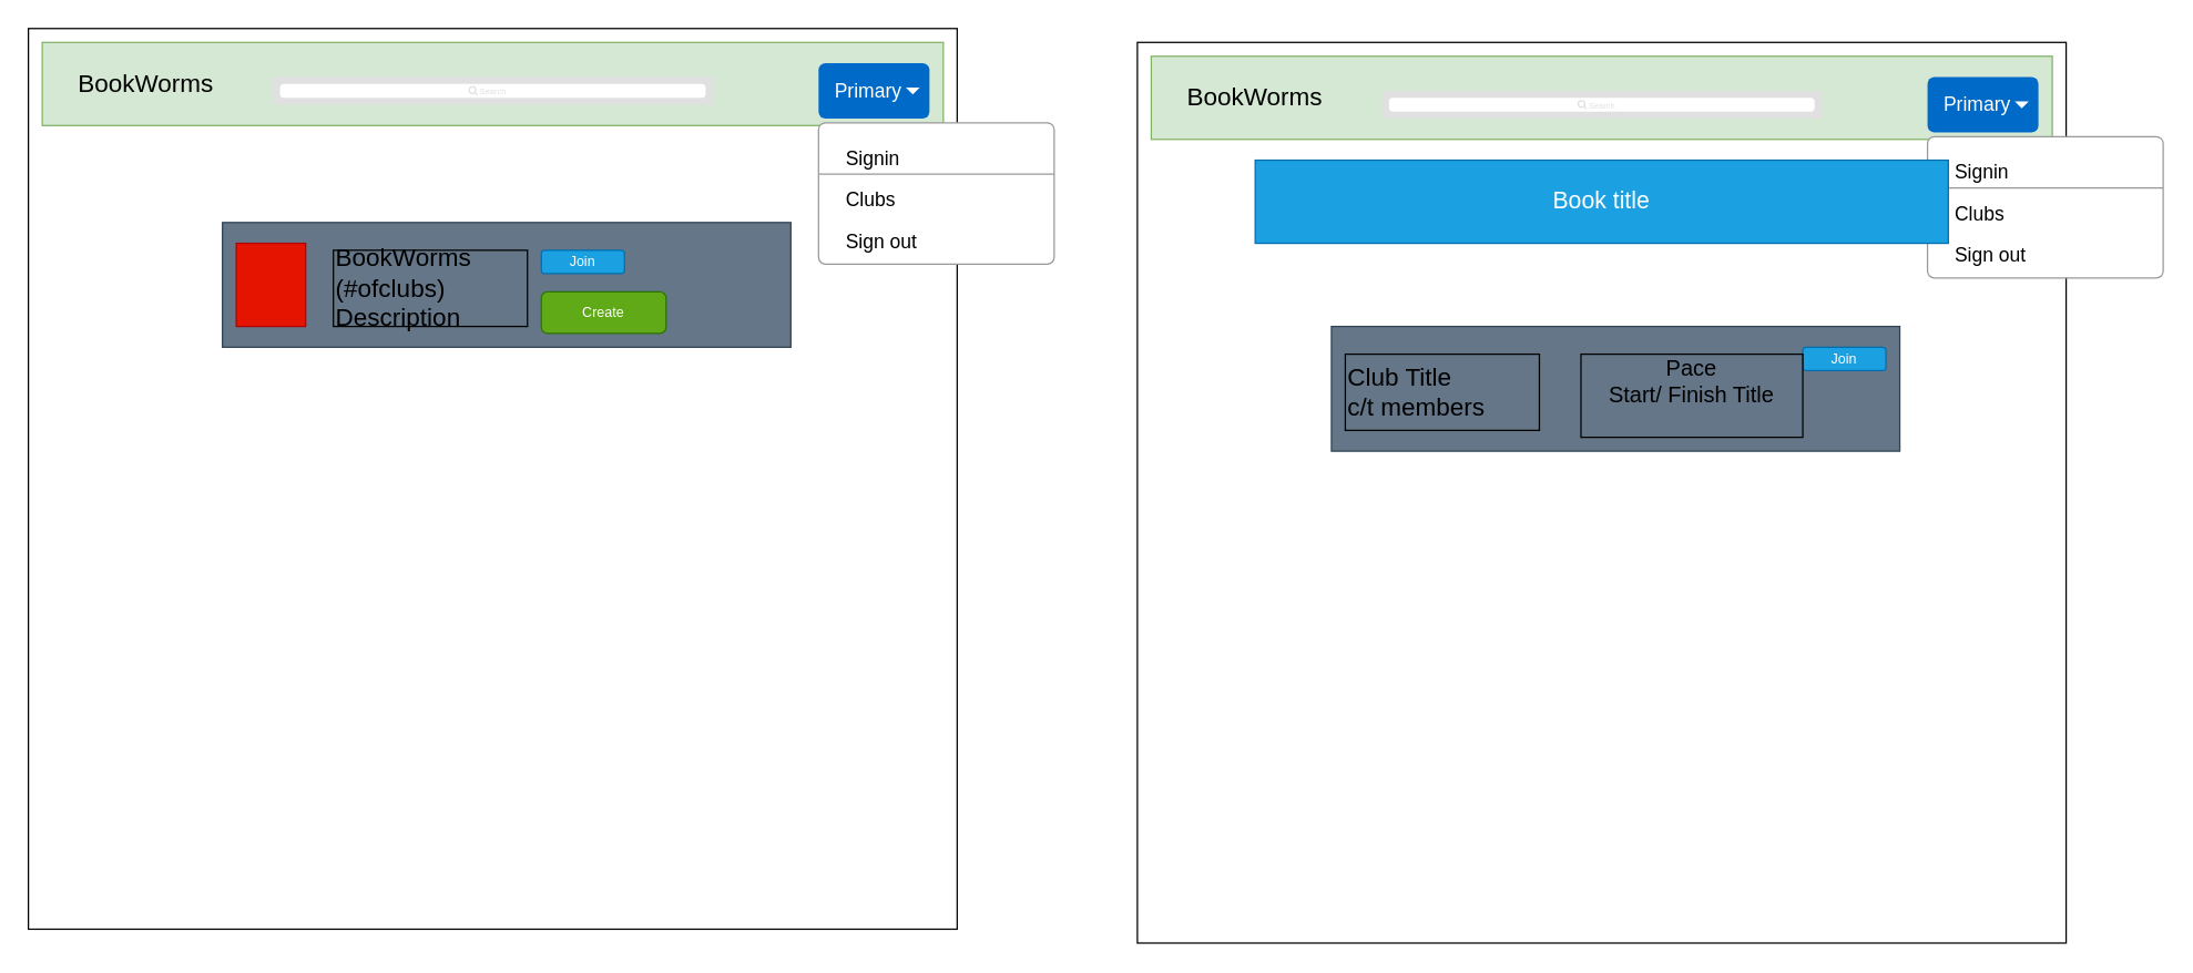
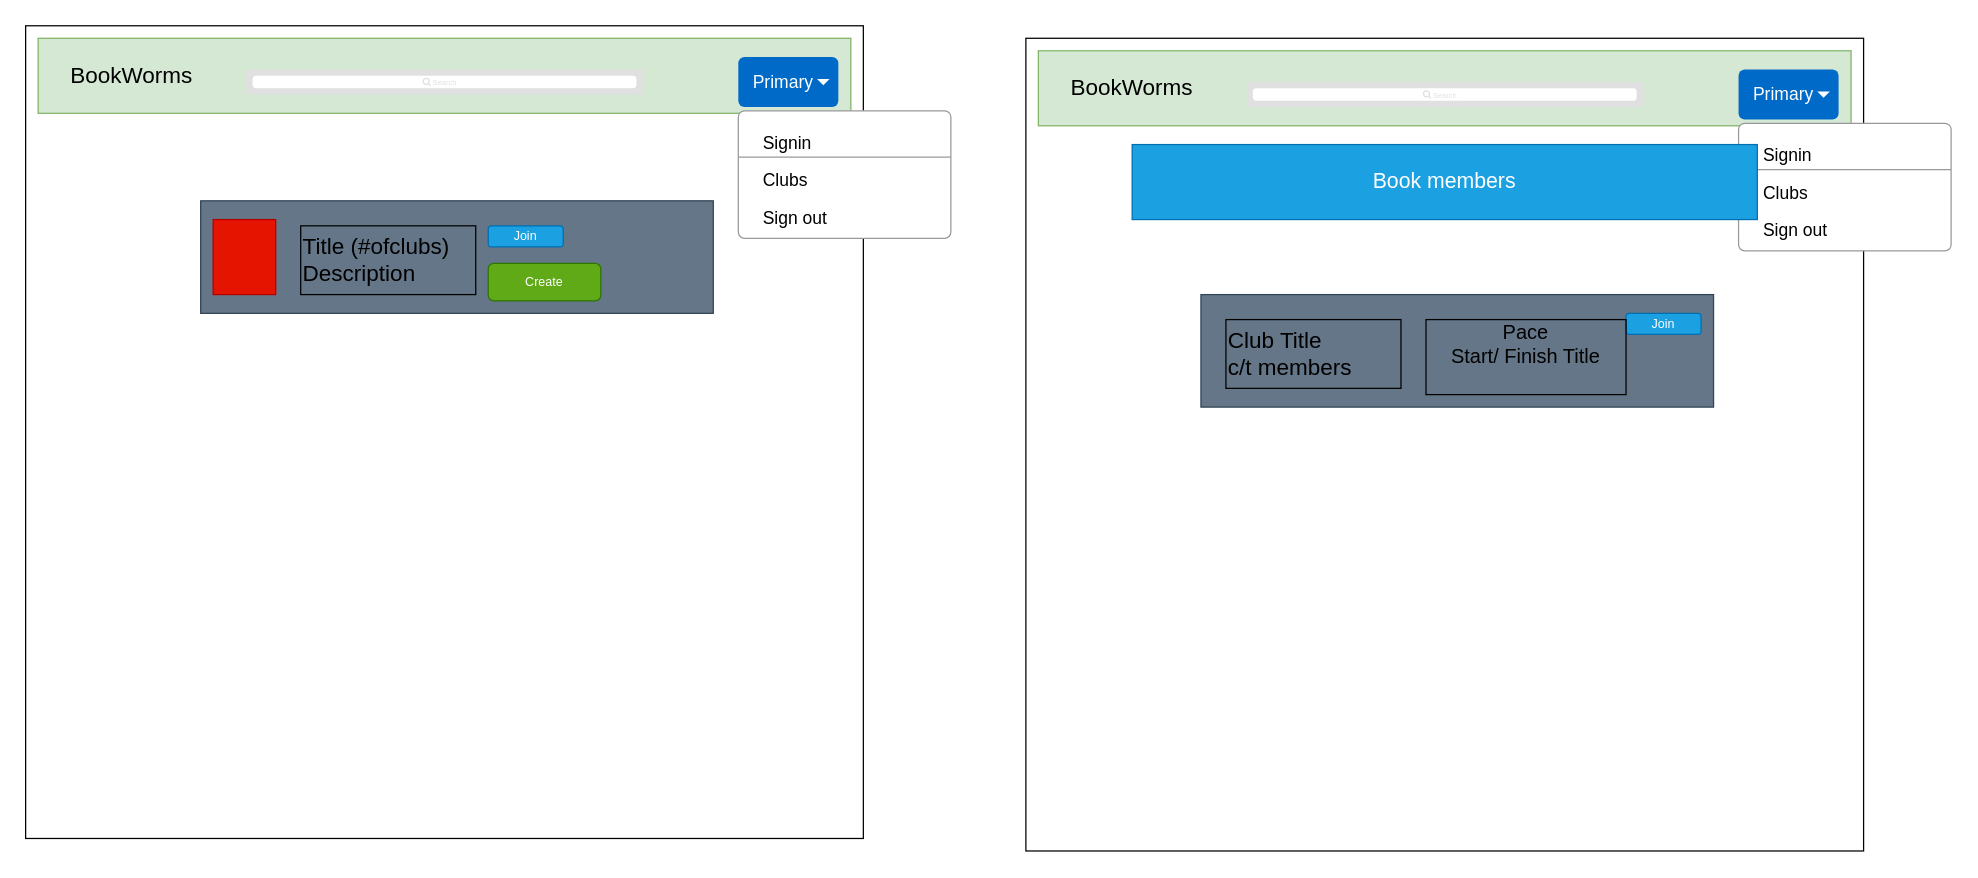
- <mxCell id="36" value="Book title" style="rounded=0;whiteSpace=wrap;html=1;fontSize=17;strokeColor=#006EAF;fillColor=#1ba1e2;fontColor=#ffffff;" parent="1" vertex="1"><mxGeometry x="905" y="115" width="500" height="60" as="geometry" /></mxCell>
+ <mxCell id="36" value="Book members" style="rounded=0;whiteSpace=wrap;html=1;fontSize=17;strokeColor=#006EAF;fillColor=#1ba1e2;fontColor=#ffffff;" parent="1" vertex="1"><mxGeometry x="905" y="115" width="500" height="60" as="geometry" /></mxCell>
- <mxCell id="17" value="&lt;div align=&quot;left&quot;&gt;BookWorms (#ofclubs)&lt;br&gt;&lt;/div&gt;&lt;div align=&quot;left&quot;&gt;Description &lt;br&gt;&lt;/div&gt;" style="text;html=1;strokeColor=default;fillColor=none;align=left;verticalAlign=middle;whiteSpace=wrap;rounded=0;fontSize=18;" parent="1" vertex="1"><mxGeometry x="240" y="180" width="140" height="55" as="geometry" /></mxCell>
+ <mxCell id="17" value="&lt;div align=&quot;left&quot;&gt;Title (#ofclubs)&lt;br&gt;&lt;/div&gt;&lt;div align=&quot;left&quot;&gt;Description &lt;br&gt;&lt;/div&gt;" style="text;html=1;strokeColor=default;fillColor=none;align=left;verticalAlign=middle;whiteSpace=wrap;rounded=0;fontSize=18;" parent="1" vertex="1"><mxGeometry x="240" y="180" width="140" height="55" as="geometry" /></mxCell>
- <mxCell id="34" value="&lt;div align=&quot;left&quot;&gt;Club Title&lt;/div&gt;&lt;div align=&quot;left&quot;&gt;c/t members&lt;br&gt;&lt;/div&gt;" style="text;html=1;strokeColor=default;fillColor=none;align=left;verticalAlign=middle;whiteSpace=wrap;rounded=0;fontSize=18;" parent="1" vertex="1"><mxGeometry x="970" y="255" width="140" height="55" as="geometry" /></mxCell>
+ <mxCell id="34" value="&lt;div align=&quot;left&quot;&gt;Club Title&lt;/div&gt;&lt;div align=&quot;left&quot;&gt;c/t members&lt;br&gt;&lt;/div&gt;" style="text;html=1;strokeColor=default;fillColor=none;align=left;verticalAlign=middle;whiteSpace=wrap;rounded=0;fontSize=18;" parent="1" vertex="1"><mxGeometry x="980" y="255" width="140" height="55" as="geometry" /></mxCell>
